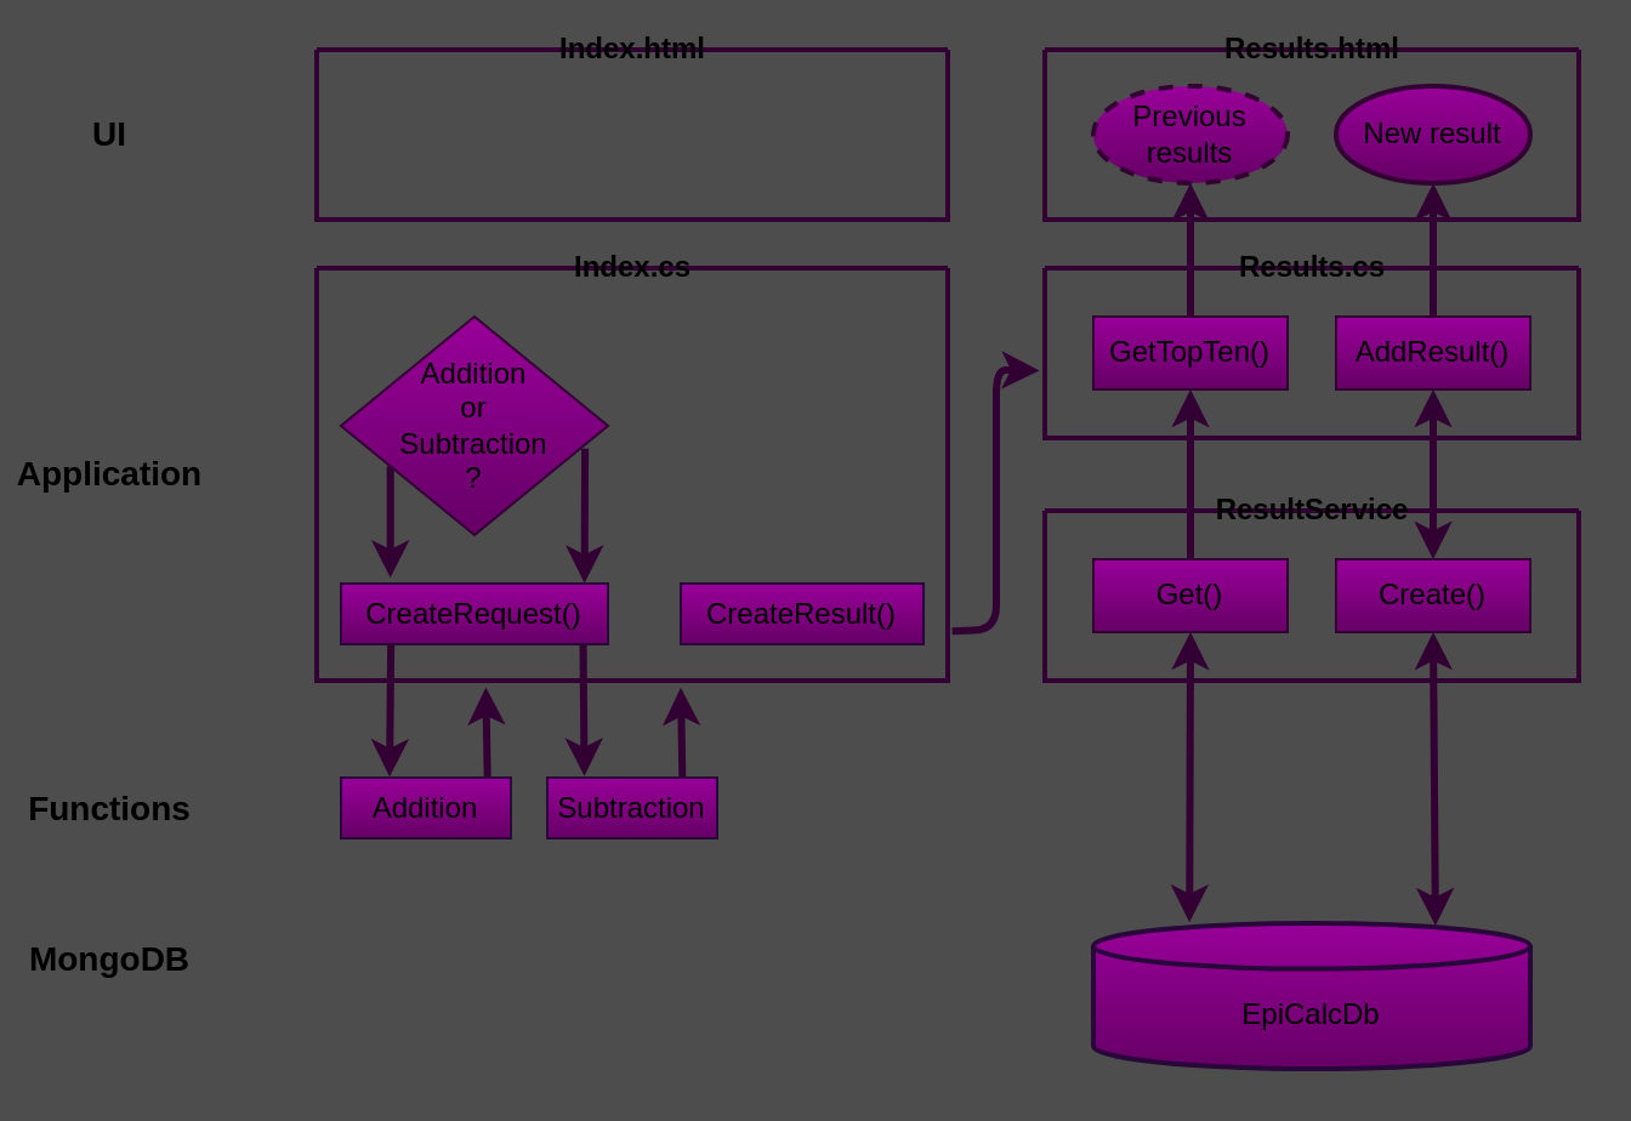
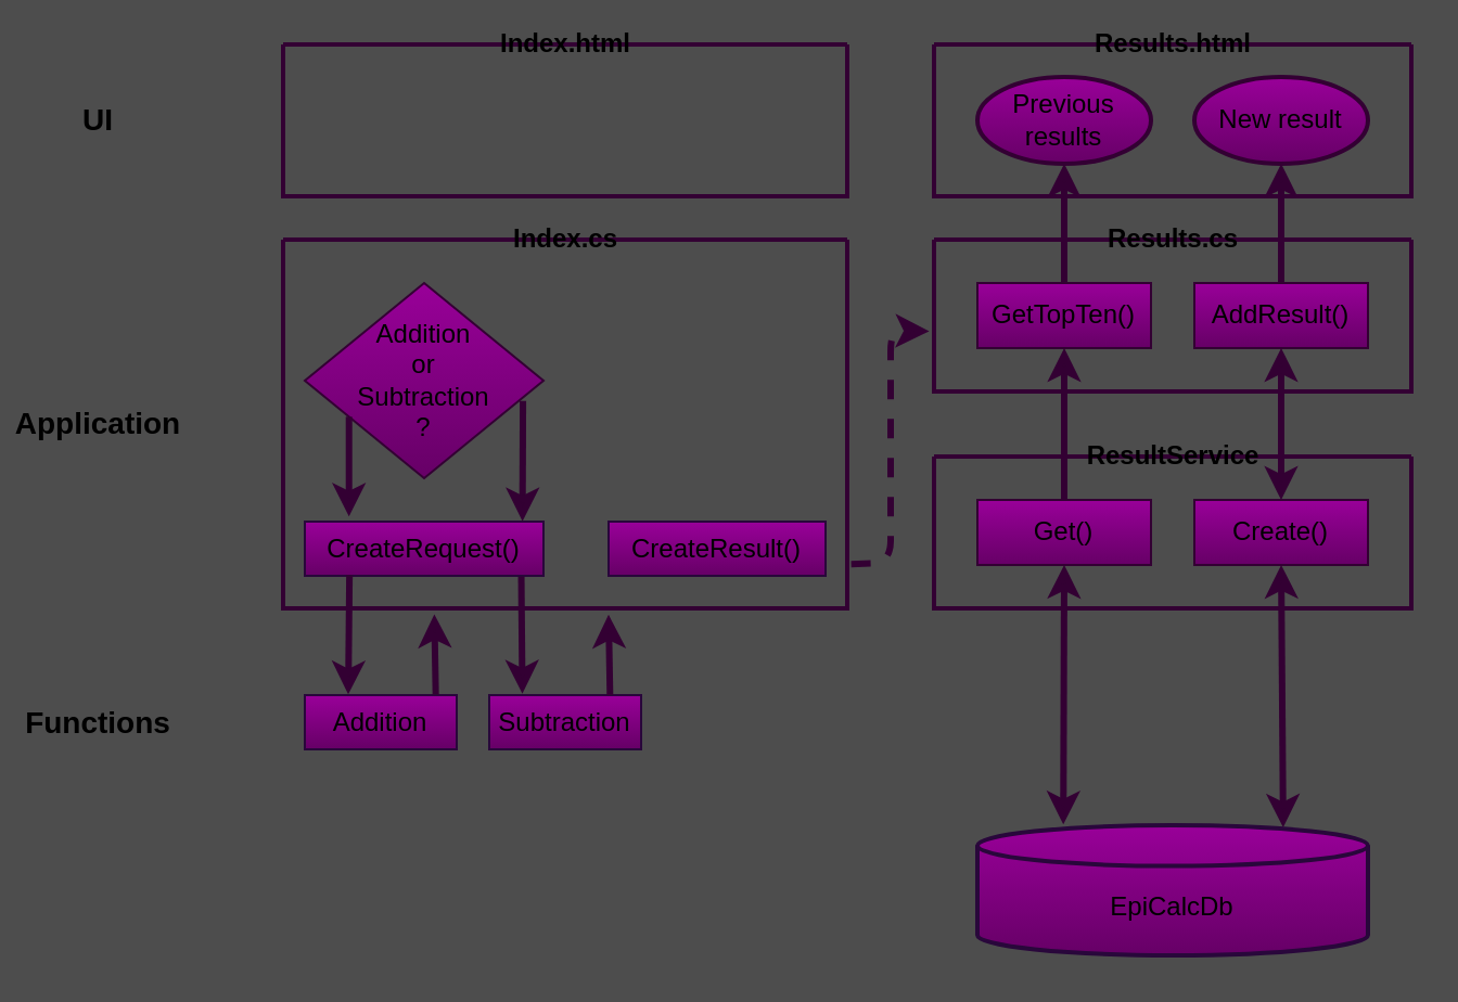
- <mxCell id="29" value="Previous&lt;br&gt;results" style="ellipse;whiteSpace=wrap;html=1;dashed=1;strokeColor=#330033;strokeWidth=2;fillColor=#990099;gradientColor=#660066;" vertex="1" parent="28"><mxGeometry x="20" y="15" width="80" height="40" as="geometry" /></mxCell>
+ <mxCell id="29" value="Previous&lt;br&gt;results" style="ellipse;whiteSpace=wrap;html=1;dashed=0;strokeColor=#330033;strokeWidth=2;fillColor=#990099;gradientColor=#660066;" vertex="1" parent="28"><mxGeometry x="20" y="15" width="80" height="40" as="geometry" /></mxCell>
- <mxCell id="22" value="" style="endArrow=classic;html=1;strokeColor=#330033;strokeWidth=3;entryX=-0.01;entryY=0.603;entryDx=0;entryDy=0;entryPerimeter=0;exitX=1.007;exitY=0.88;exitDx=0;exitDy=0;exitPerimeter=0;" edge="1" parent="1" source="5" target="33"><mxGeometry width="50" height="50" relative="1" as="geometry"><mxPoint x="410" y="310" as="sourcePoint" /><mxPoint x="430" y="240" as="targetPoint" /><Array as="points"><mxPoint x="410" y="259" /><mxPoint x="410" y="152" /></Array></mxGeometry></mxCell>
+ <mxCell id="22" value="" style="endArrow=classic;html=1;strokeColor=#330033;strokeWidth=3;entryX=-0.01;entryY=0.603;entryDx=0;entryDy=0;entryPerimeter=0;exitX=1.007;exitY=0.88;exitDx=0;exitDy=0;exitPerimeter=0;dashed=1;" edge="1" parent="1" source="5" target="33"><mxGeometry width="50" height="50" relative="1" as="geometry"><mxPoint x="410" y="310" as="sourcePoint" /><mxPoint x="430" y="240" as="targetPoint" /><Array as="points"><mxPoint x="410" y="259" /><mxPoint x="410" y="152" /></Array></mxGeometry></mxCell>
- <mxCell id="16" value="MongoDB" style="text;html=1;strokeColor=none;fillColor=none;align=center;verticalAlign=middle;whiteSpace=wrap;rounded=0;fontSize=14;fontStyle=1" vertex="1" parent="1"><mxGeometry x="20" y="380" width="50" height="30" as="geometry" /></mxCell>
